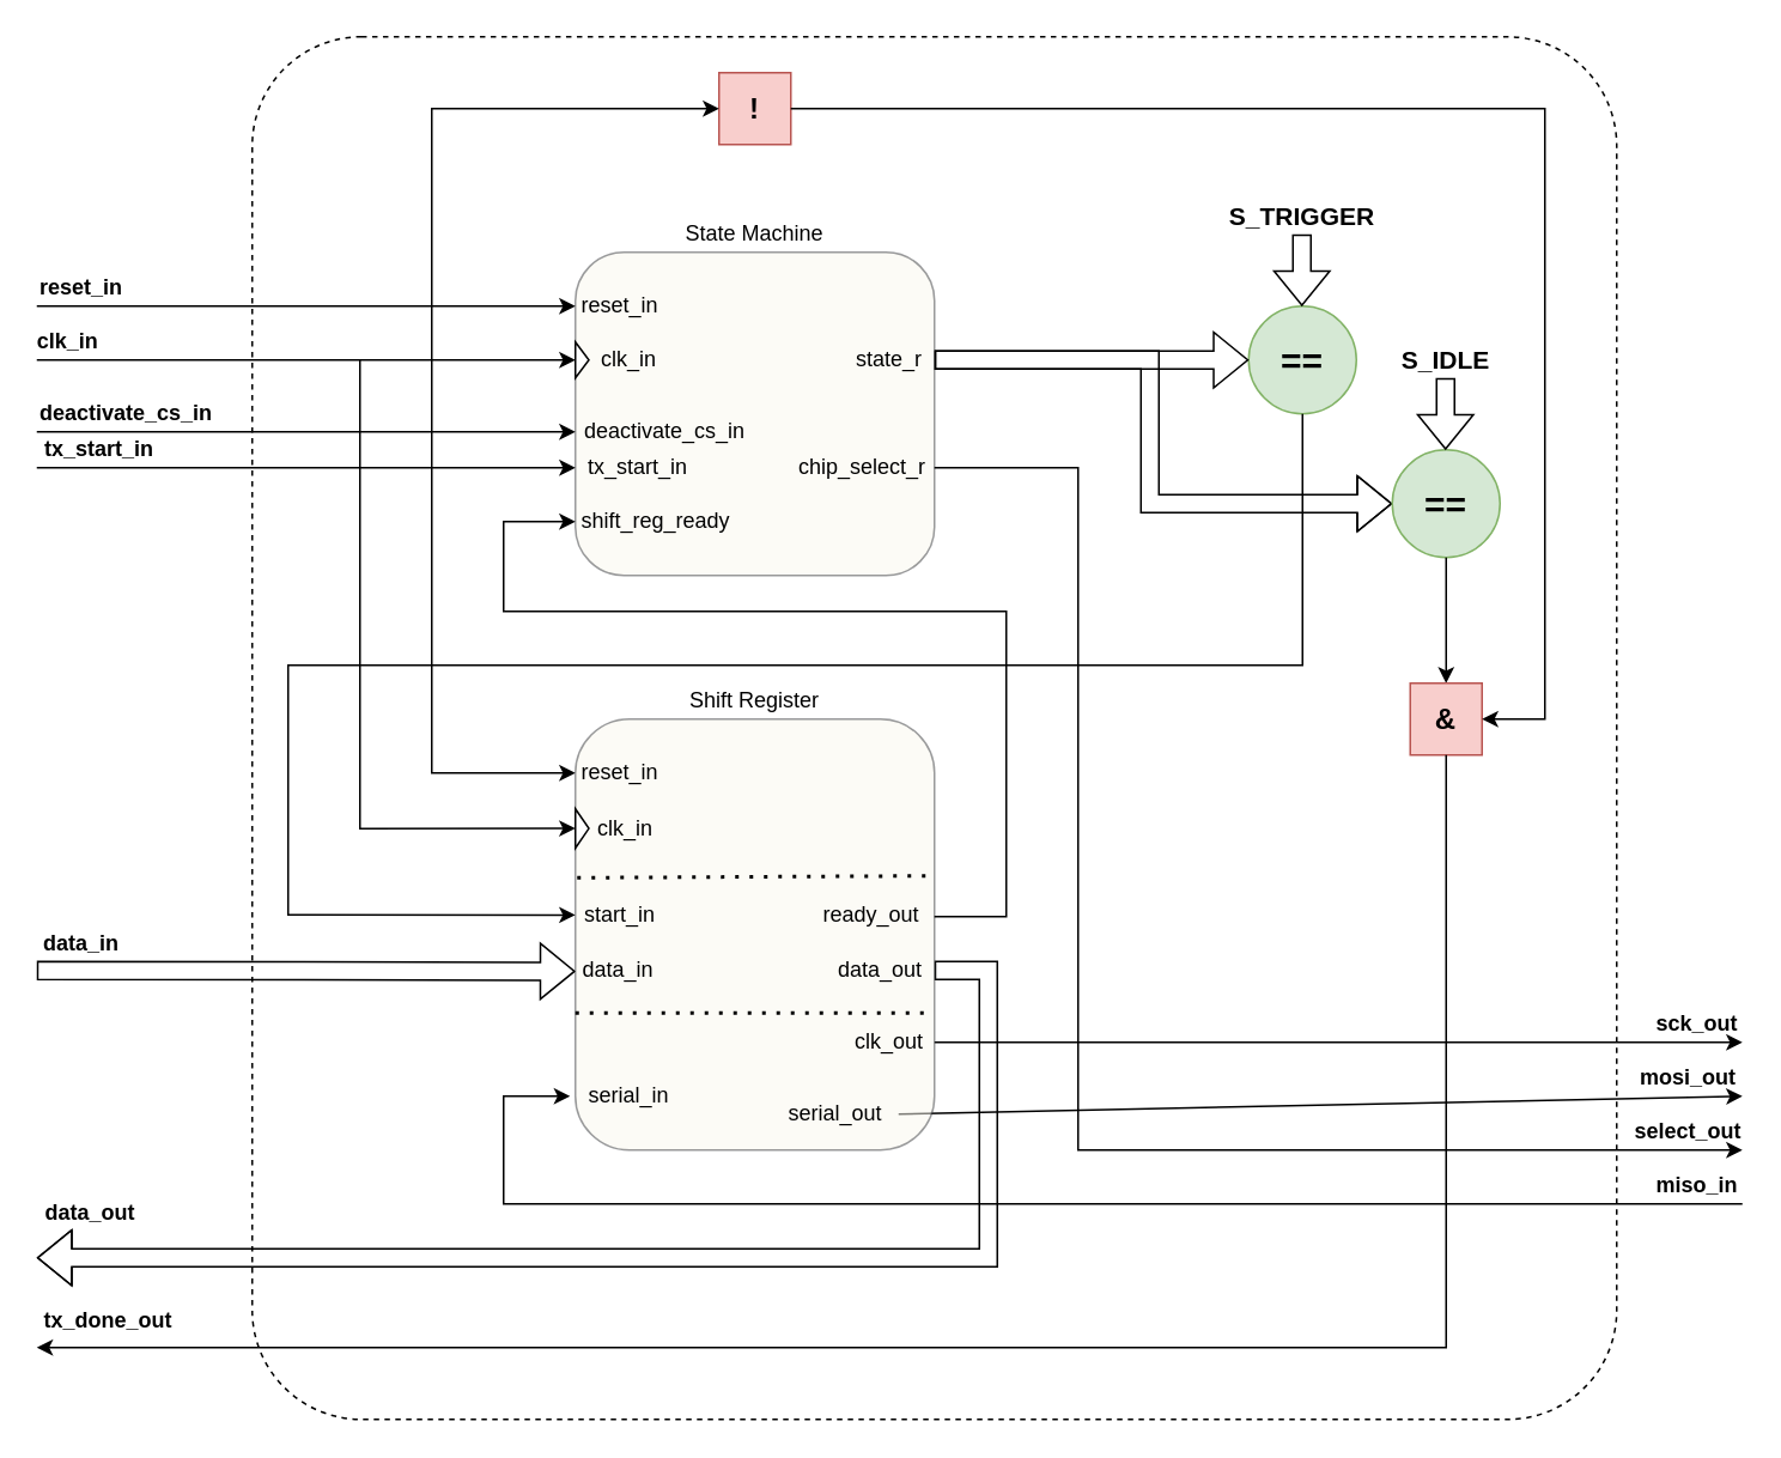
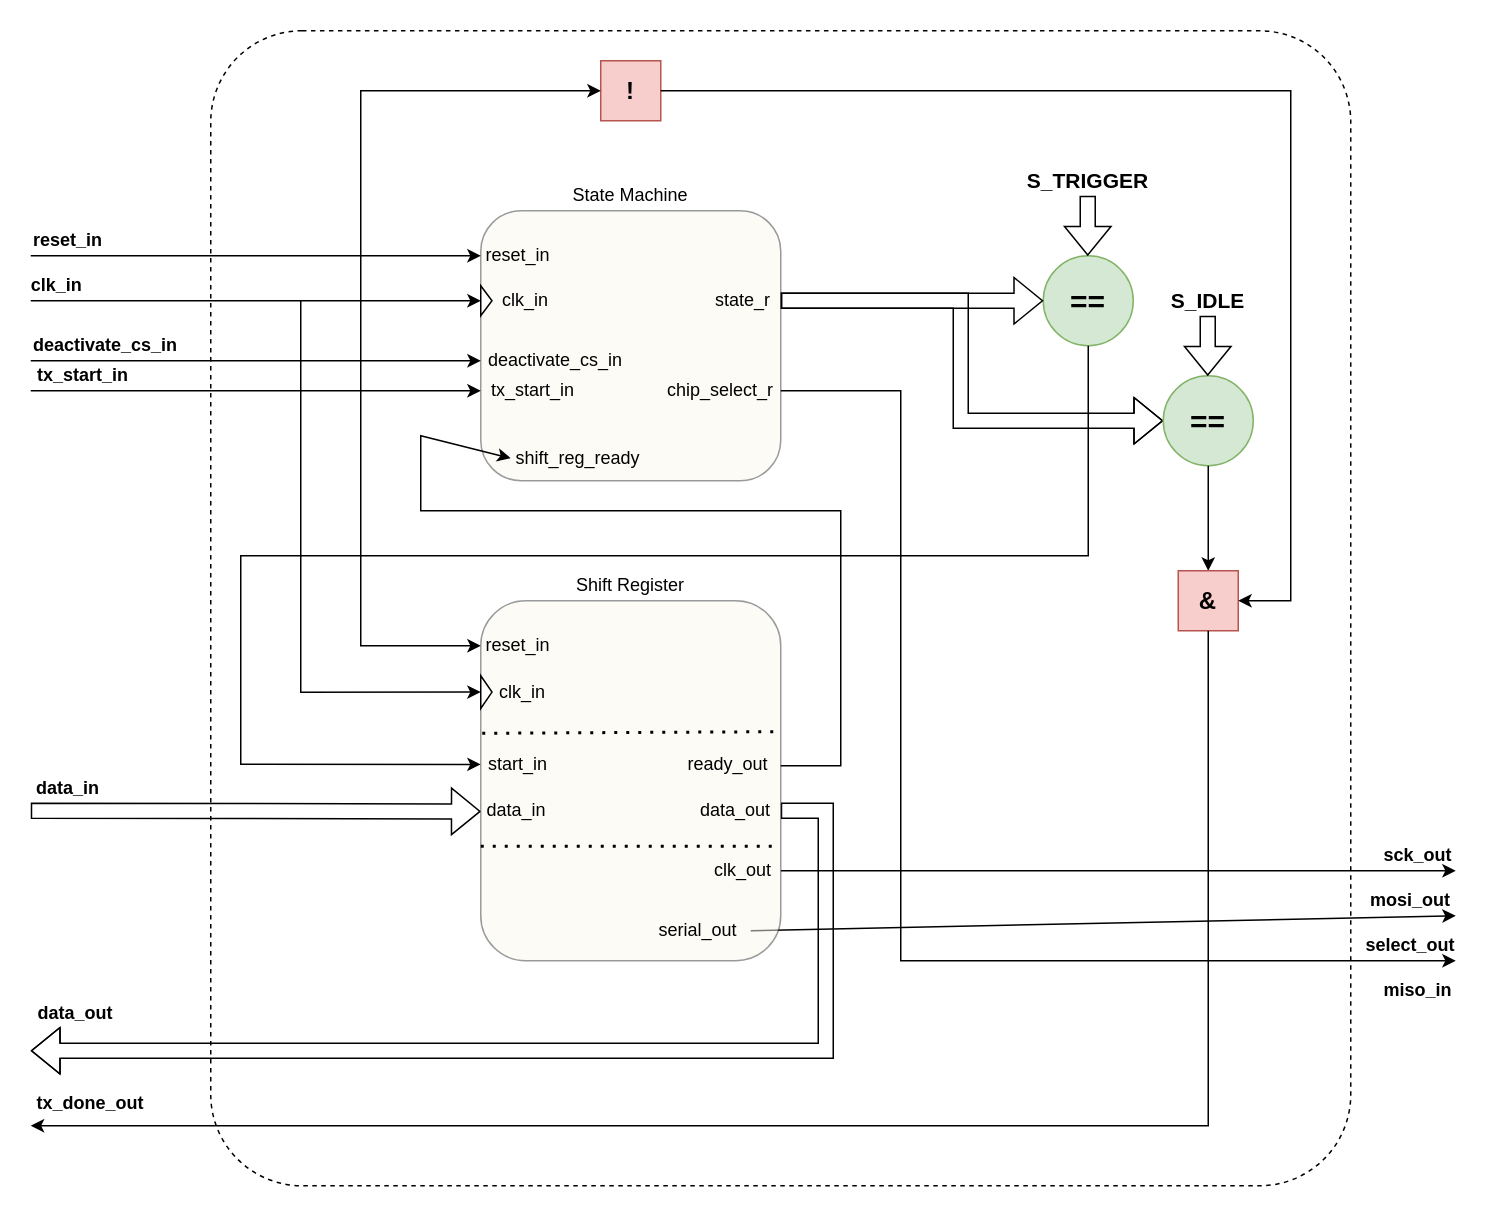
- <mxCell id="12" value="shift_reg_ready" style="text;html=1;align=center;verticalAlign=middle;whiteSpace=wrap;rounded=0;" parent="3" vertex="1"><mxGeometry y="160" width="90" height="20" as="geometry" /></mxCell>
+ <mxCell id="12" value="shift_reg_ready" style="text;html=1;align=center;verticalAlign=middle;whiteSpace=wrap;rounded=0;" parent="3" vertex="1"><mxGeometry x="20" y="175" width="90" height="20" as="geometry" /></mxCell>
- <mxCell id="49" value="serial_in" style="text;html=1;align=center;verticalAlign=middle;whiteSpace=wrap;rounded=0;" parent="42" vertex="1"><mxGeometry y="200" width="60" height="20" as="geometry" /></mxCell>
- <mxCell id="31" value="" style="endArrow=classic;html=1;rounded=0;entryX=-0.05;entryY=0.5;entryDx=0;entryDy=0;entryPerimeter=0;exitX=1;exitY=1;exitDx=0;exitDy=0;" parent="1" source="29" target="49" edge="1"><mxGeometry width="50" height="50" relative="1" as="geometry"><mxPoint x="820" y="670" as="sourcePoint" /><mxPoint x="320" y="590" as="targetPoint" /><Array as="points"><mxPoint x="280" y="670" /><mxPoint x="280" y="610" /></Array></mxGeometry></mxCell>
